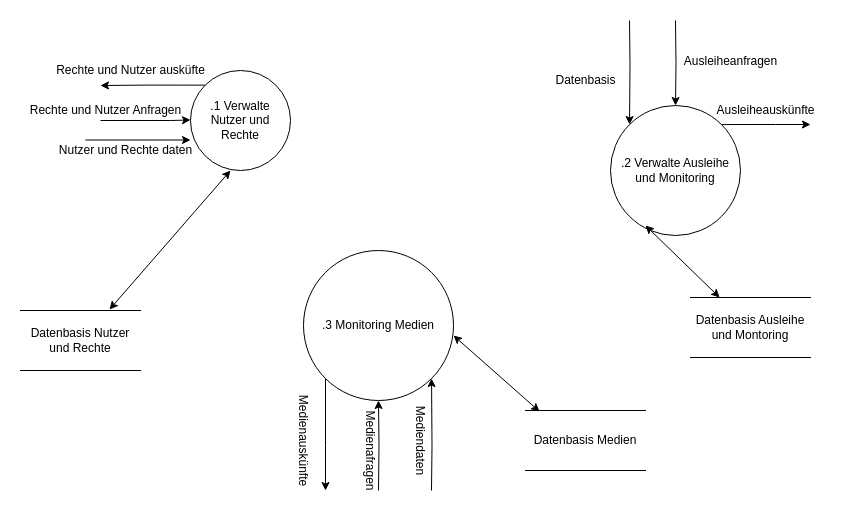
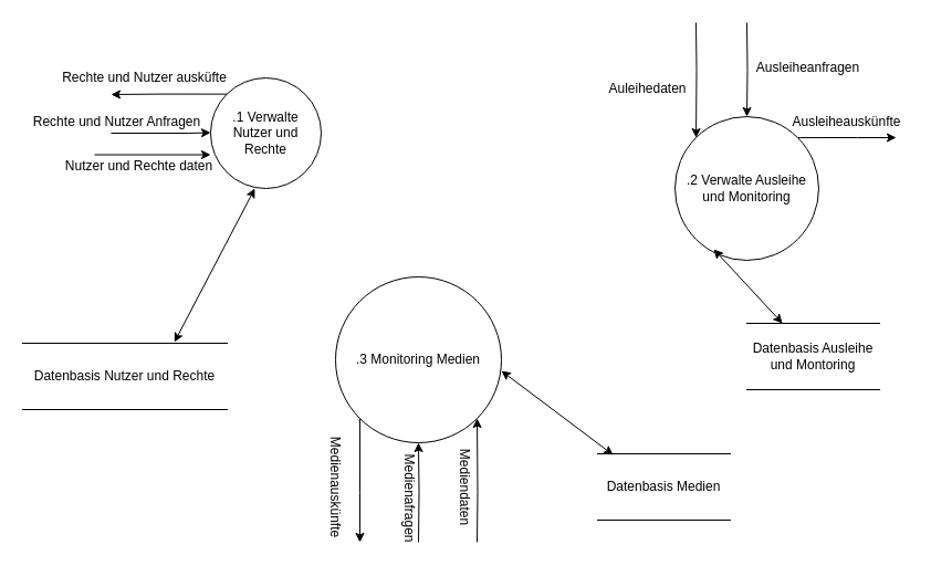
- <mxCell id="19" value="Datenbasis" style="text;html=1;resizable=0;autosize=1;align=center;verticalAlign=middle;points=[];fillColor=none;strokeColor=none;rounded=0;" parent="1" vertex="1"><mxGeometry x="540" y="70" width="90" height="20" as="geometry" /></mxCell>
+ <mxCell id="19" value="Auleihedaten" style="text;html=1;resizable=0;autosize=1;align=center;verticalAlign=middle;points=[];fillColor=none;strokeColor=none;rounded=0;" parent="1" vertex="1"><mxGeometry x="540" y="70" width="90" height="20" as="geometry" /></mxCell>
- <mxCell id="26" value="Datenbasis Ausleihe und Montoring&lt;br&gt;" style="shape=partialRectangle;whiteSpace=wrap;html=1;left=0;right=0;fillColor=none;" parent="1" vertex="1"><mxGeometry x="690" y="297" width="120" height="60" as="geometry" /></mxCell>
+ <mxCell id="26" value="Datenbasis Ausleihe und Montoring&lt;br&gt;" style="shape=partialRectangle;whiteSpace=wrap;html=1;left=0;right=0;fillColor=none;" parent="1" vertex="1"><mxGeometry x="675" y="292" width="120" height="60" as="geometry" /></mxCell>
- <mxCell id="24" value="Datenbasis Nutzer und Rechte&lt;br&gt;" style="shape=partialRectangle;whiteSpace=wrap;html=1;left=0;right=0;fillColor=none;" parent="1" vertex="1"><mxGeometry x="20" y="310" width="120" height="60" as="geometry" /></mxCell>
+ <mxCell id="24" value="Datenbasis Nutzer und Rechte&lt;br&gt;" style="shape=partialRectangle;whiteSpace=wrap;html=1;left=0;right=0;fillColor=none;" parent="1" vertex="1"><mxGeometry x="20" y="310" width="185" height="60" as="geometry" /></mxCell>
- <mxCell id="25" value="Datenbasis Medien" style="shape=partialRectangle;whiteSpace=wrap;html=1;left=0;right=0;fillColor=none;" parent="1" vertex="1"><mxGeometry x="525" y="410" width="120" height="60" as="geometry" /></mxCell>
+ <mxCell id="25" value="Datenbasis Medien" style="shape=partialRectangle;whiteSpace=wrap;html=1;left=0;right=0;fillColor=none;" parent="1" vertex="1"><mxGeometry x="540" y="410" width="120" height="60" as="geometry" /></mxCell>
